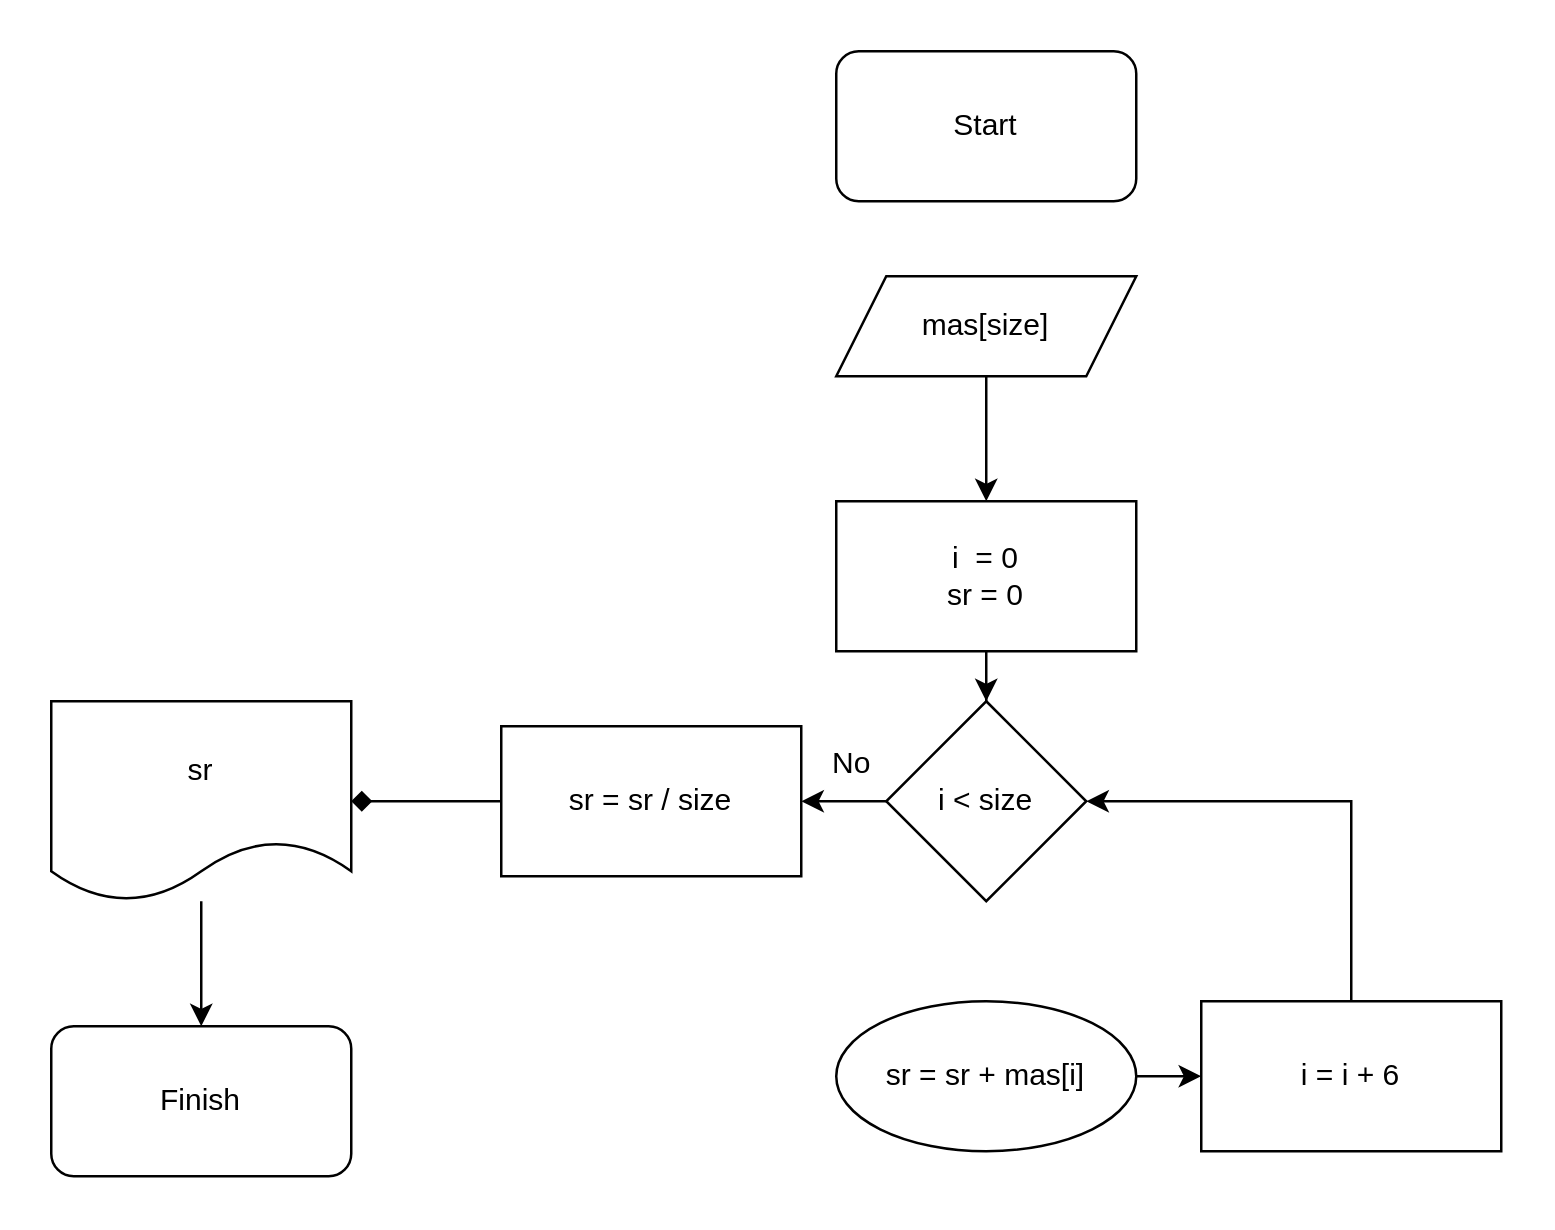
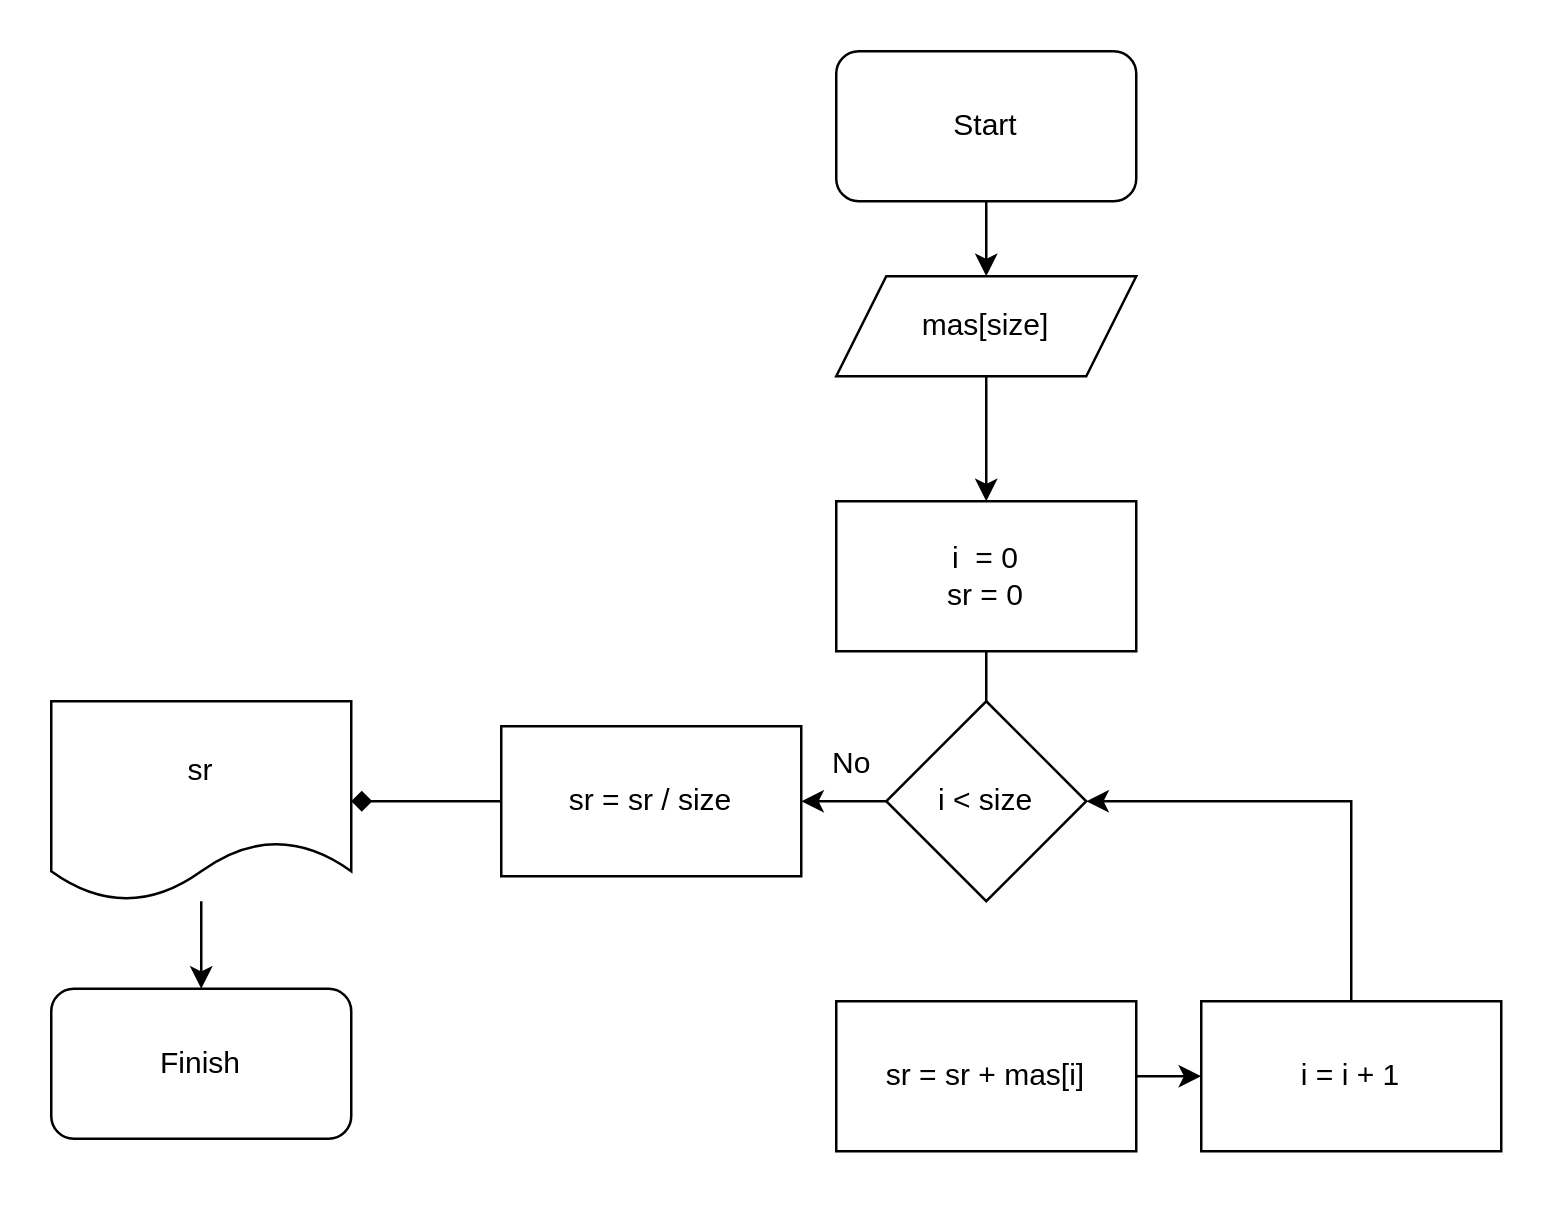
+ <mxCell id="2" value="" style="edgeStyle=orthogonalEdgeStyle;rounded=0;orthogonalLoop=1;jettySize=auto;html=1;" edge="1" parent="1" source="3" target="5"><mxGeometry relative="1" as="geometry" /></mxCell>
- <mxCell id="6" value="" style="edgeStyle=orthogonalEdgeStyle;rounded=0;orthogonalLoop=1;jettySize=auto;html=1;" edge="1" parent="1" source="7" target="9"><mxGeometry relative="1" as="geometry" /></mxCell>
+ <mxCell id="6" value="" style="edgeStyle=orthogonalEdgeStyle;rounded=0;orthogonalLoop=1;jettySize=auto;html=1;endArrow=none;" edge="1" parent="1" source="7" target="9"><mxGeometry relative="1" as="geometry" /></mxCell>
- <mxCell id="11" value="sr = sr + mas[i]" style="ellipse;whiteSpace=wrap;html=1;" vertex="1" parent="1"><mxGeometry x="334" y="400" width="120" height="60" as="geometry" /></mxCell>
+ <mxCell id="11" value="sr = sr + mas[i]" style="whiteSpace=wrap;html=1;rounded=0;" vertex="1" parent="1"><mxGeometry x="334" y="400" width="120" height="60" as="geometry" /></mxCell>
- <mxCell id="13" value="i = i + 6" style="whiteSpace=wrap;html=1;rounded=0;" vertex="1" parent="1"><mxGeometry x="480" y="400" width="120" height="60" as="geometry" /></mxCell>
+ <mxCell id="13" value="i = i + 1" style="whiteSpace=wrap;html=1;rounded=0;" vertex="1" parent="1"><mxGeometry x="480" y="400" width="120" height="60" as="geometry" /></mxCell>
- <mxCell id="18" value="Finish" style="rounded=1;whiteSpace=wrap;html=1;" vertex="1" parent="1"><mxGeometry x="20" y="410" width="120" height="60" as="geometry" /></mxCell>
+ <mxCell id="18" value="Finish" style="rounded=1;whiteSpace=wrap;html=1;" vertex="1" parent="1"><mxGeometry x="20" y="395" width="120" height="60" as="geometry" /></mxCell>
